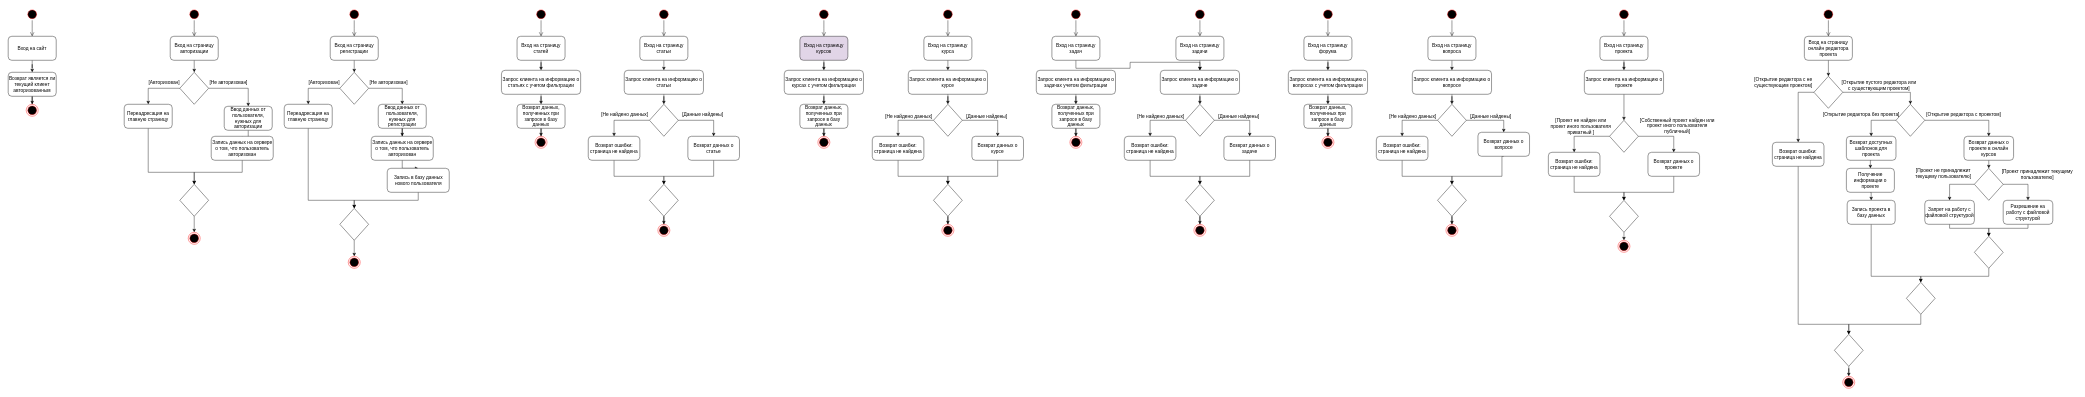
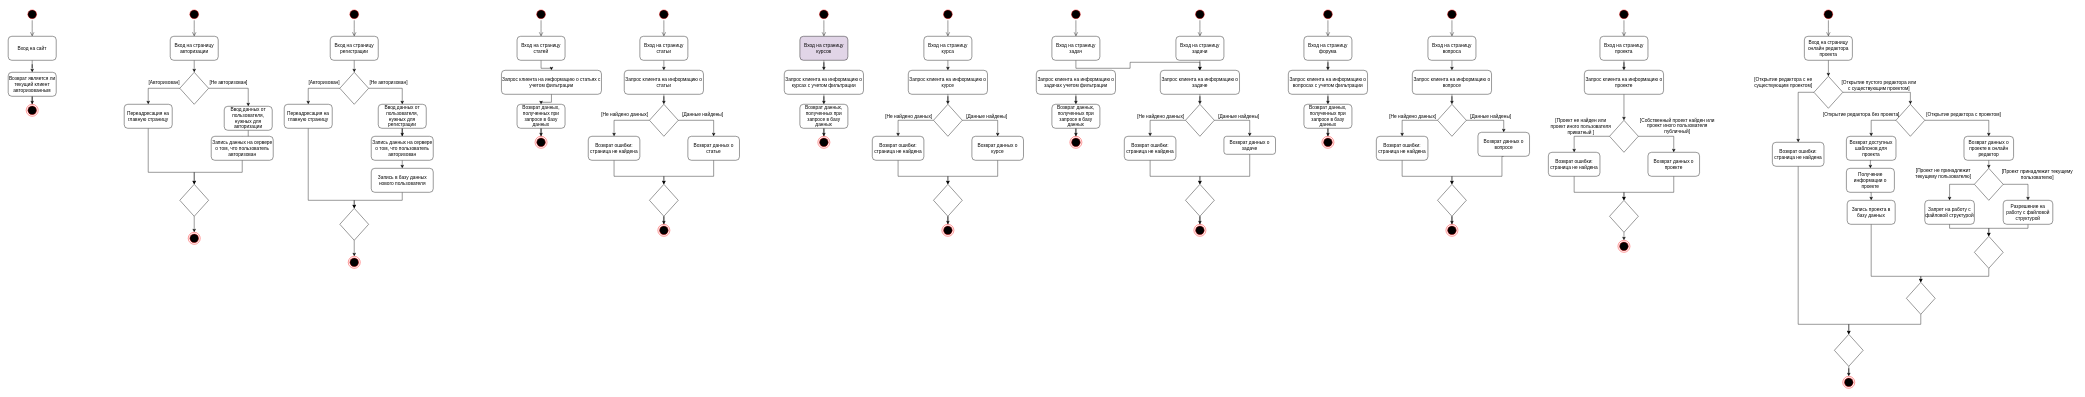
- <mxCell id="45" value="Запрос клиента на информацию о статьях с учетом фильтрации" style="rounded=1;whiteSpace=wrap;html=1;" vertex="1" parent="1"><mxGeometry x="1253" y="175" width="198" height="60" as="geometry" /></mxCell>
+ <mxCell id="45" value="Запрос клиента на информацию о статьях с учетом фильтрации" style="rounded=1;whiteSpace=wrap;html=1;" vertex="1" parent="1"><mxGeometry x="1253" y="175" width="250" height="60" as="geometry" /></mxCell>
- <mxCell id="118" value="Возврат данных о задаче" style="rounded=1;whiteSpace=wrap;html=1;" vertex="1" parent="1"><mxGeometry x="3059" y="340" width="129" height="60" as="geometry" /></mxCell>
+ <mxCell id="118" value="Возврат данных о задаче" style="rounded=1;whiteSpace=wrap;html=1;" vertex="1" parent="1"><mxGeometry x="3059" y="340" width="129" height="45" as="geometry" /></mxCell>
- <mxCell id="187" value="Возврат данных о проекте в онлайн курсов" style="rounded=1;whiteSpace=wrap;html=1;" vertex="1" parent="1"><mxGeometry x="4909" y="340" width="124" height="60" as="geometry" /></mxCell>
+ <mxCell id="187" value="Возврат данных о проекте в онлайн редактор" style="rounded=1;whiteSpace=wrap;html=1;" vertex="1" parent="1"><mxGeometry x="4909" y="340" width="124" height="60" as="geometry" /></mxCell>
- <mxCell id="39" value="Запись в базу данных нового пользователя" style="rounded=1;whiteSpace=wrap;html=1;" vertex="1" parent="1"><mxGeometry x="967.5" y="420" width="155" height="60" as="geometry" /></mxCell>
+ <mxCell id="39" value="Запись в базу данных нового пользователя" style="rounded=1;whiteSpace=wrap;html=1;" vertex="1" parent="1"><mxGeometry x="927.5" y="420" width="155" height="60" as="geometry" /></mxCell>
